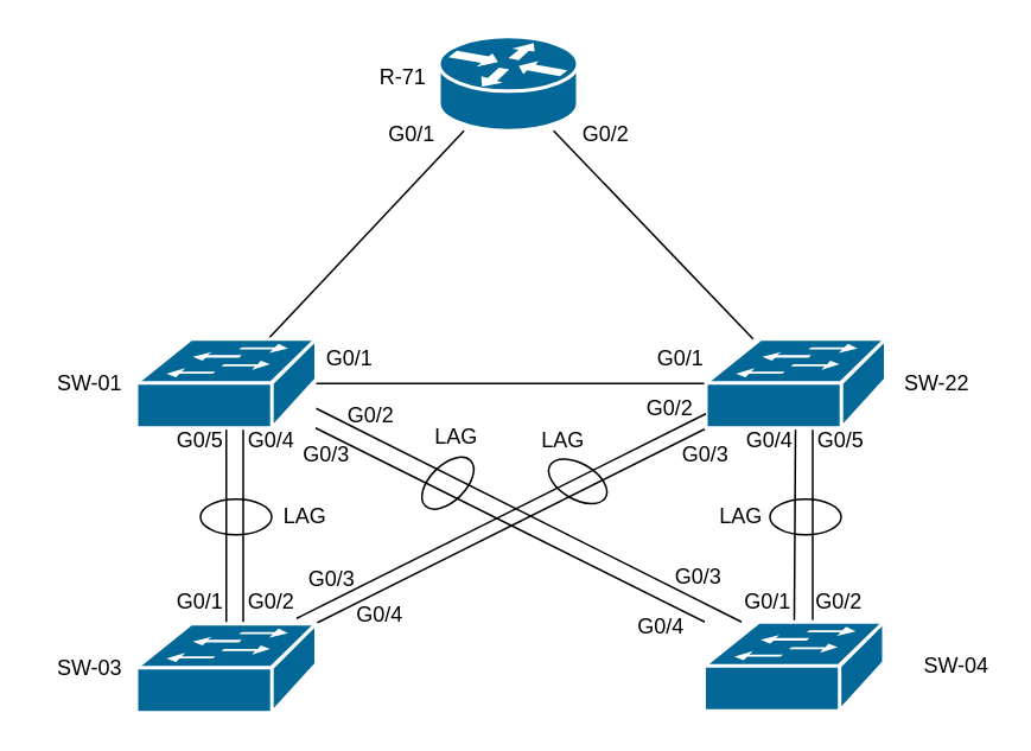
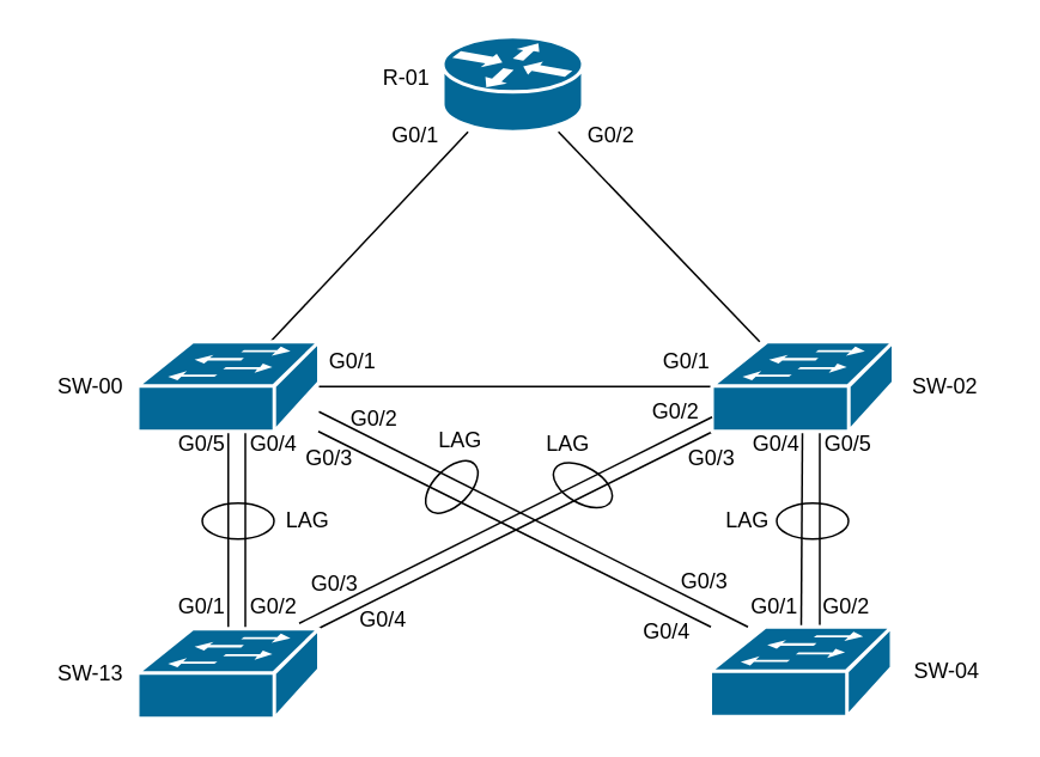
- <mxCell id="46" value="R-71" style="text;html=1;strokeColor=none;fillColor=none;align=center;verticalAlign=middle;whiteSpace=wrap;rounded=0;" vertex="1" parent="1"><mxGeometry x="196" y="28" width="60" height="30" as="geometry" /></mxCell>
+ <mxCell id="46" value="R-01" style="text;html=1;strokeColor=none;fillColor=none;align=center;verticalAlign=middle;whiteSpace=wrap;rounded=0;" vertex="1" parent="1"><mxGeometry x="196" y="28" width="60" height="30" as="geometry" /></mxCell>
- <mxCell id="42" value="SW-01" style="text;html=1;strokeColor=none;fillColor=none;align=center;verticalAlign=middle;whiteSpace=wrap;rounded=0;" vertex="1" parent="1"><mxGeometry x="20" y="200" width="60" height="30" as="geometry" /></mxCell>
+ <mxCell id="42" value="SW-00" style="text;html=1;strokeColor=none;fillColor=none;align=center;verticalAlign=middle;whiteSpace=wrap;rounded=0;" vertex="1" parent="1"><mxGeometry x="20" y="200" width="60" height="30" as="geometry" /></mxCell>
- <mxCell id="43" value="SW-22" style="text;html=1;strokeColor=none;fillColor=none;align=center;verticalAlign=middle;whiteSpace=wrap;rounded=0;" vertex="1" parent="1"><mxGeometry x="496" y="200" width="60" height="30" as="geometry" /></mxCell>
+ <mxCell id="43" value="SW-02" style="text;html=1;strokeColor=none;fillColor=none;align=center;verticalAlign=middle;whiteSpace=wrap;rounded=0;" vertex="1" parent="1"><mxGeometry x="496" y="200" width="60" height="30" as="geometry" /></mxCell>
- <mxCell id="44" value="SW-04" style="text;html=1;strokeColor=none;fillColor=none;align=center;verticalAlign=middle;whiteSpace=wrap;rounded=0;" vertex="1" parent="1"><mxGeometry x="507" y="359" width="60" height="30" as="geometry" /></mxCell>
+ <mxCell id="44" value="SW-04" style="text;html=1;strokeColor=none;fillColor=none;align=center;verticalAlign=middle;whiteSpace=wrap;rounded=0;" vertex="1" parent="1"><mxGeometry x="497" y="359" width="60" height="30" as="geometry" /></mxCell>
- <mxCell id="45" value="SW-03" style="text;html=1;strokeColor=none;fillColor=none;align=center;verticalAlign=middle;whiteSpace=wrap;rounded=0;" vertex="1" parent="1"><mxGeometry x="20" y="360" width="60" height="30" as="geometry" /></mxCell>
+ <mxCell id="45" value="SW-13" style="text;html=1;strokeColor=none;fillColor=none;align=center;verticalAlign=middle;whiteSpace=wrap;rounded=0;" vertex="1" parent="1"><mxGeometry x="20" y="360" width="60" height="30" as="geometry" /></mxCell>
